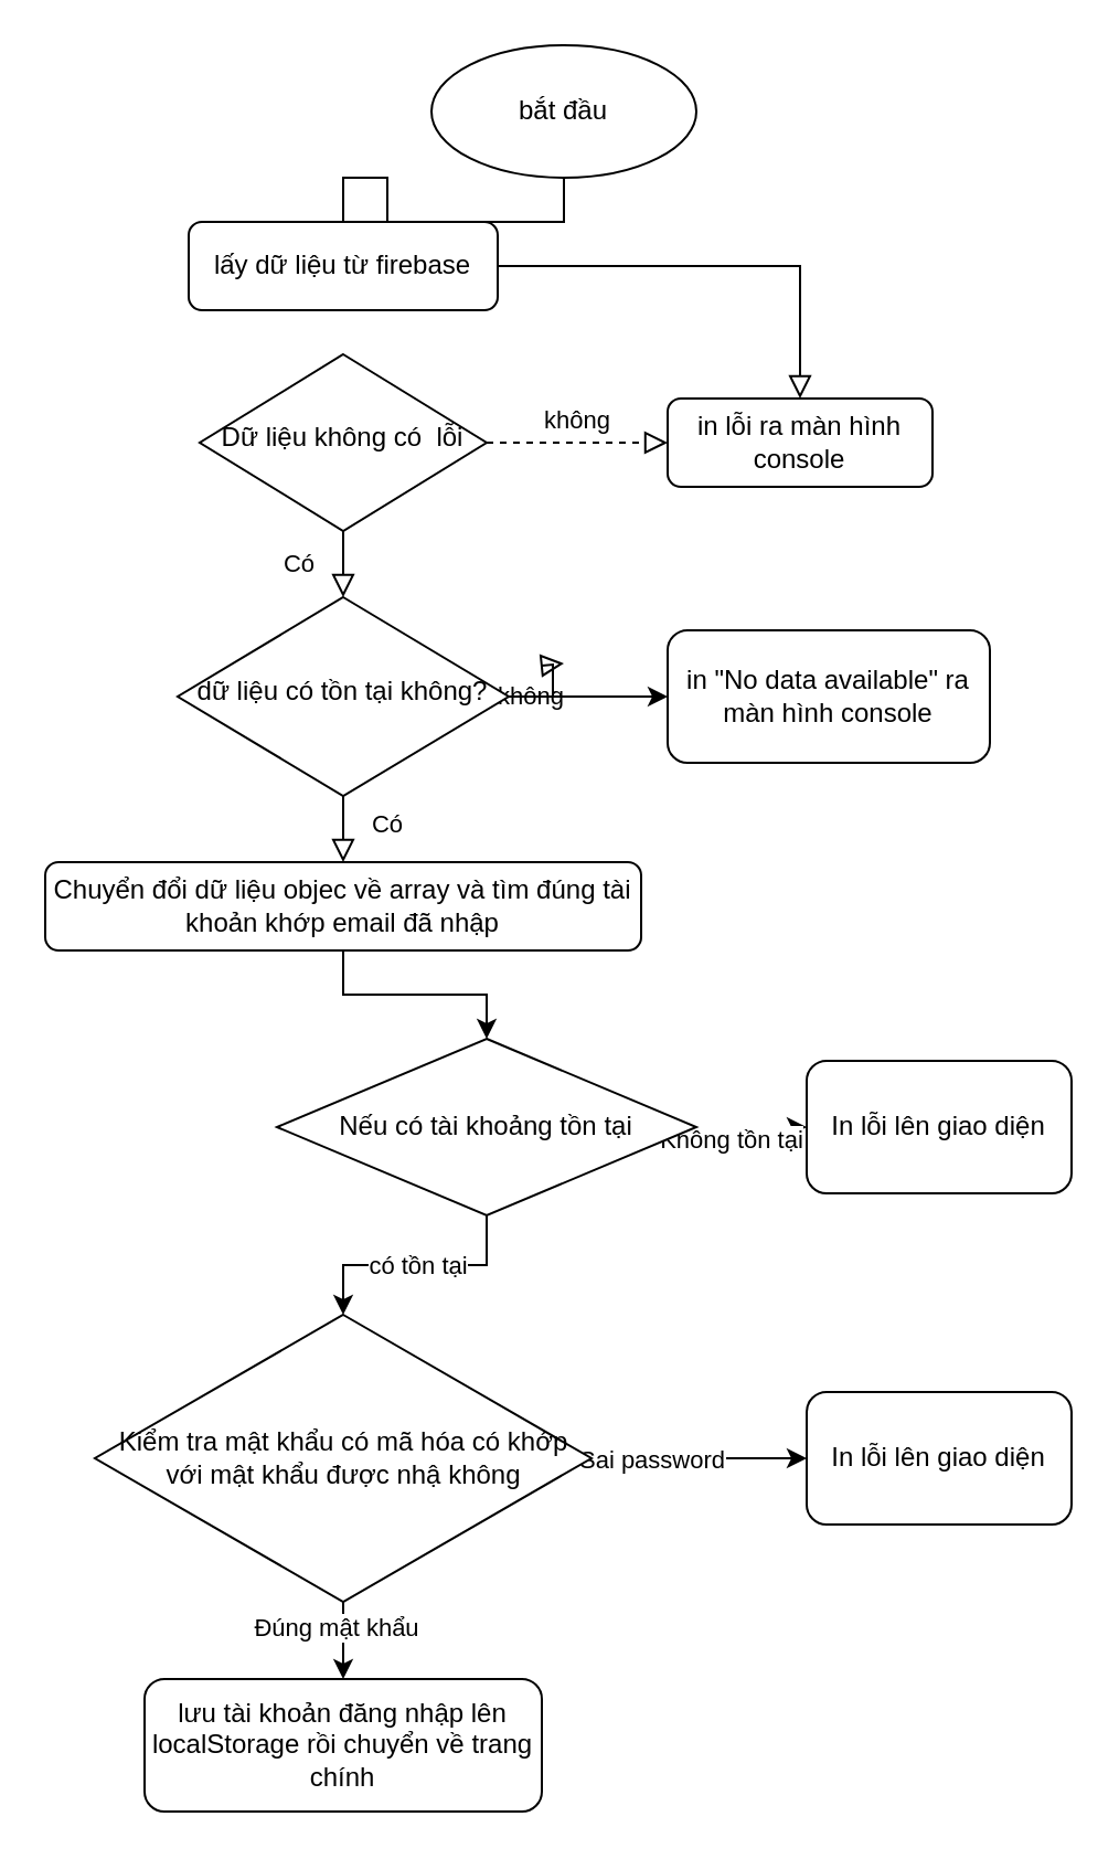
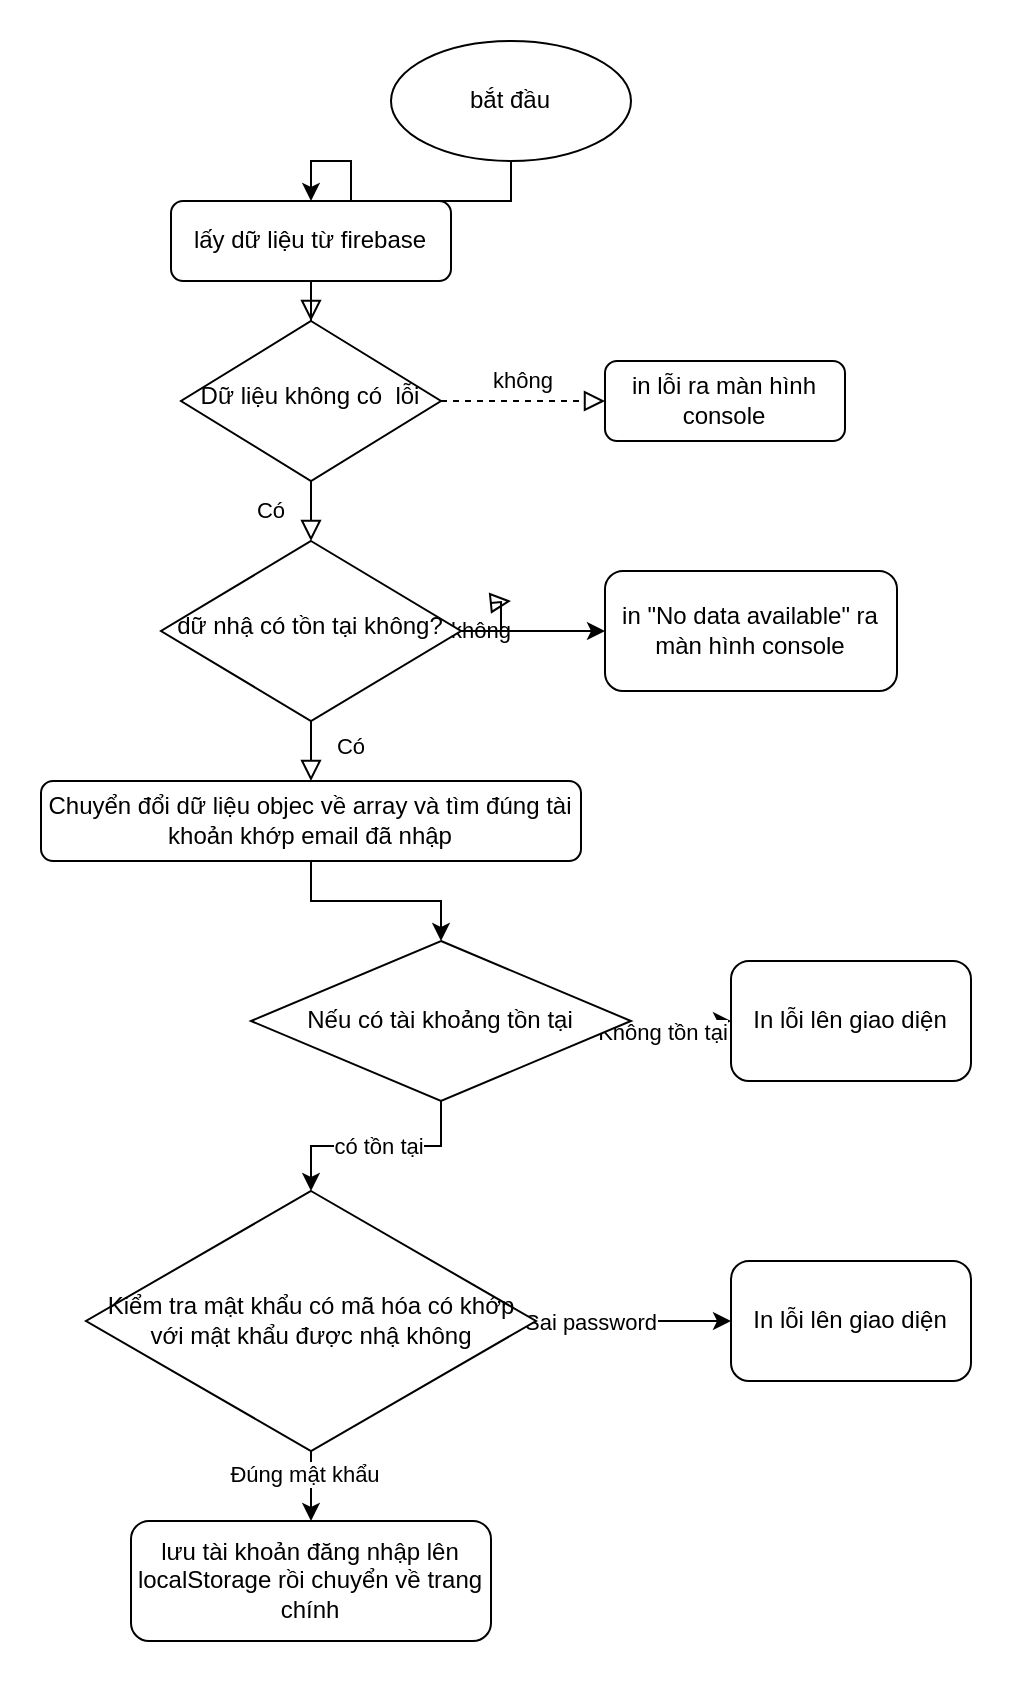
- <mxCell id="14" value="" style="edgeStyle=orthogonalEdgeStyle;rounded=0;orthogonalLoop=1;jettySize=auto;html=1;endArrow=none;" edge="1" parent="1" source="15" target="3"><mxGeometry relative="1" as="geometry" /></mxCell>
+ <mxCell id="14" value="" style="edgeStyle=orthogonalEdgeStyle;rounded=0;orthogonalLoop=1;jettySize=auto;html=1;" edge="1" parent="1" source="15" target="3"><mxGeometry relative="1" as="geometry" /></mxCell>
- <mxCell id="2" value="" style="rounded=0;html=1;jettySize=auto;orthogonalLoop=1;fontSize=11;endArrow=block;endFill=0;endSize=8;strokeWidth=1;shadow=0;labelBackgroundColor=none;edgeStyle=orthogonalEdgeStyle;" parent="1" source="3" target="7" edge="1"><mxGeometry relative="1" as="geometry" /></mxCell>
+ <mxCell id="2" value="" style="rounded=0;html=1;jettySize=auto;orthogonalLoop=1;fontSize=11;endArrow=block;endFill=0;endSize=8;strokeWidth=1;shadow=0;labelBackgroundColor=none;edgeStyle=orthogonalEdgeStyle;" parent="1" source="3" target="6" edge="1"><mxGeometry relative="1" as="geometry" /></mxCell>
- <mxCell id="11" value="dữ liệu có tồn tại không?" style="rhombus;whiteSpace=wrap;html=1;shadow=0;fontFamily=Helvetica;fontSize=12;align=center;strokeWidth=1;spacing=6;spacingTop=-4;" parent="1" vertex="1"><mxGeometry x="80" y="270" width="150" height="90" as="geometry" /></mxCell>
+ <mxCell id="11" value="dữ nhậ có tồn tại không?" style="rhombus;whiteSpace=wrap;html=1;shadow=0;fontFamily=Helvetica;fontSize=12;align=center;strokeWidth=1;spacing=6;spacingTop=-4;" parent="1" vertex="1"><mxGeometry x="80" y="270" width="150" height="90" as="geometry" /></mxCell>
